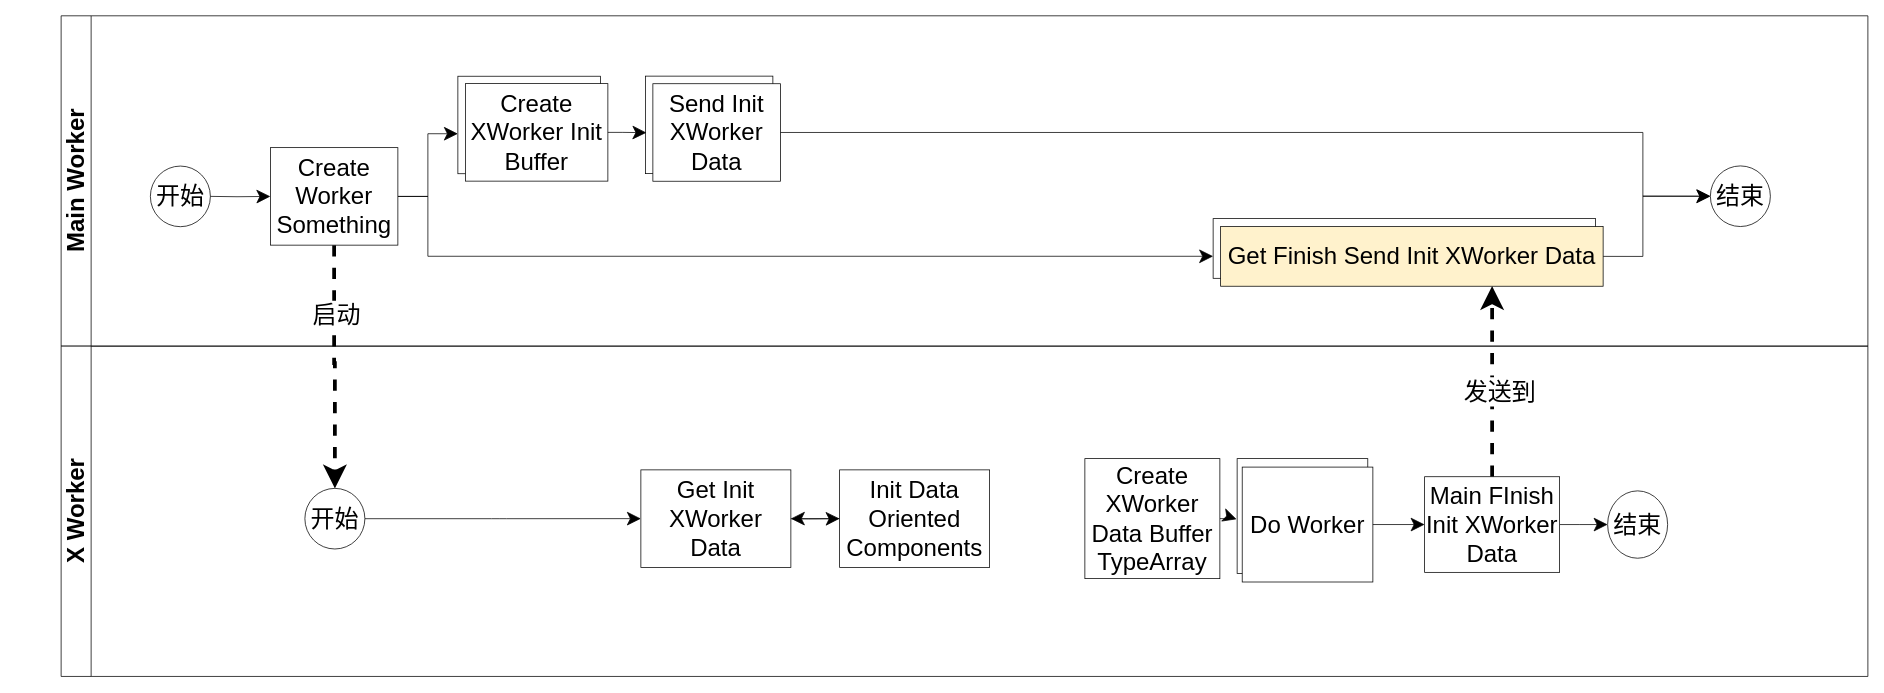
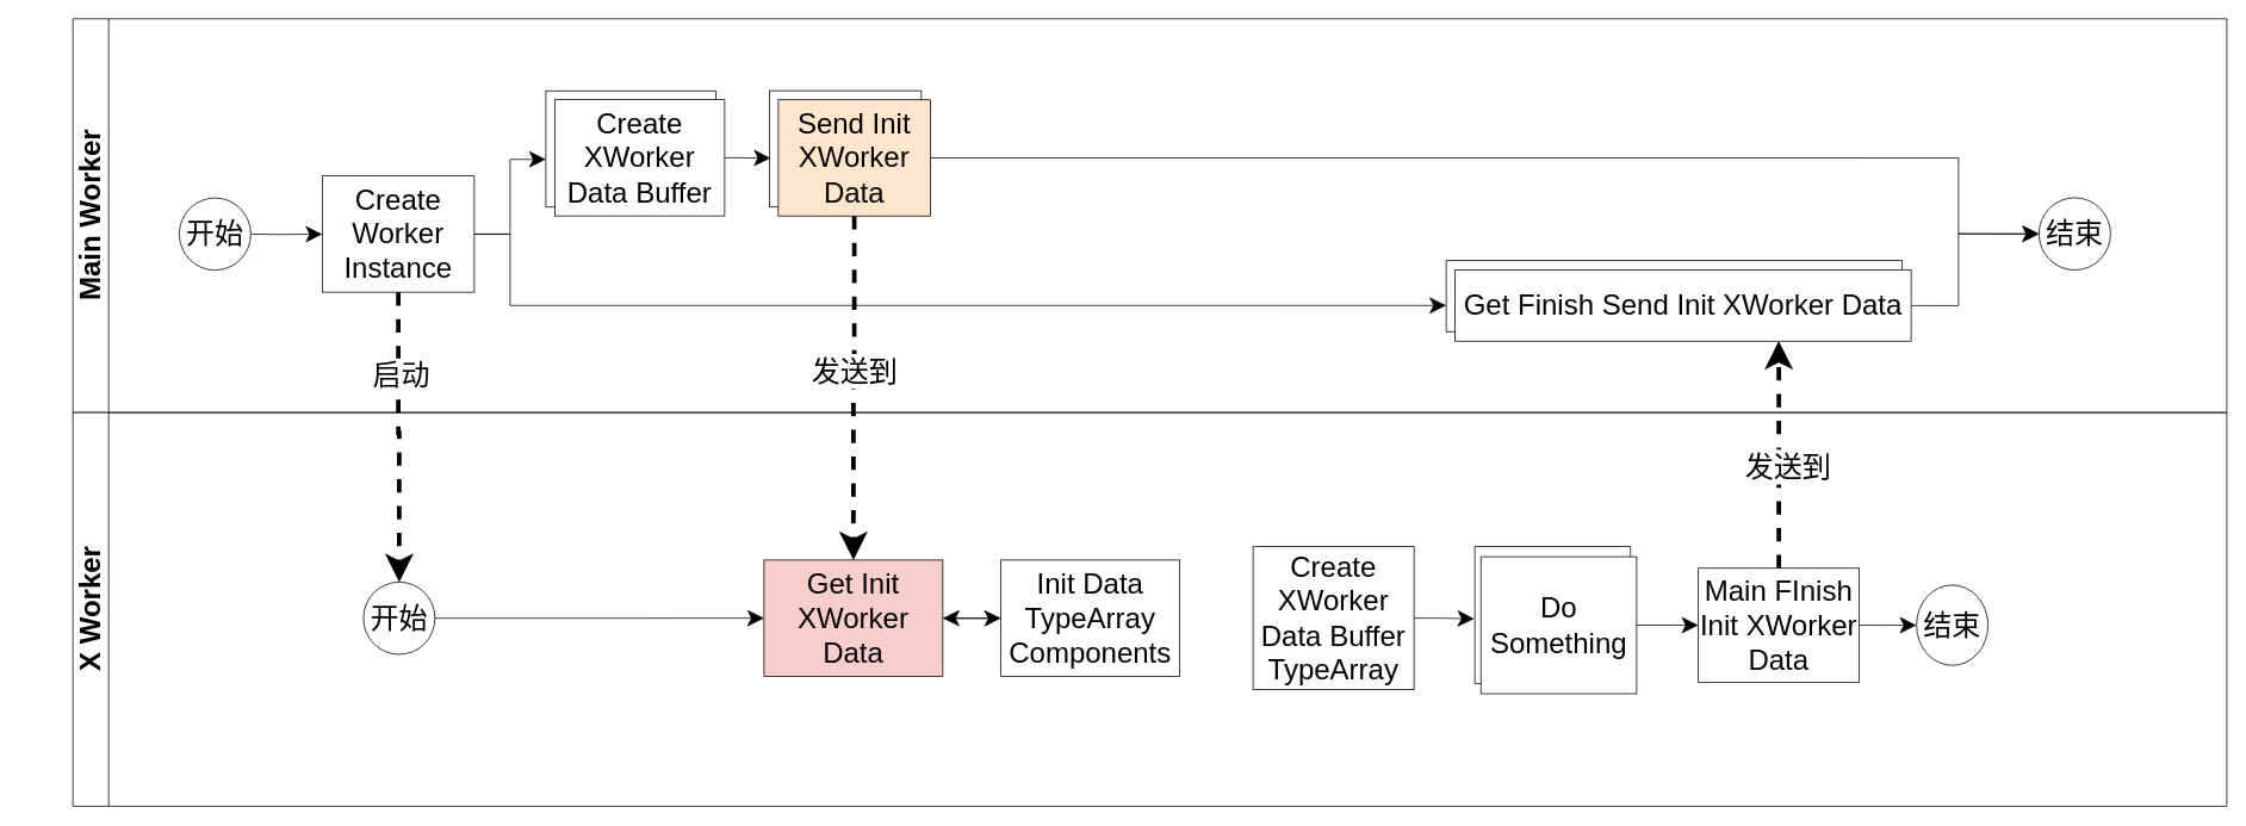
- <mxCell id="39" value="Create XWorker Init Buffer" style="whiteSpace=wrap;html=1;fontSize=32;" parent="37" vertex="1"><mxGeometry x="10" y="9.86" width="190" height="130" as="geometry" /></mxCell>
+ <mxCell id="39" value="Create XWorker Data Buffer" style="whiteSpace=wrap;html=1;fontSize=32;" parent="37" vertex="1"><mxGeometry x="10" y="9.86" width="190" height="130" as="geometry" /></mxCell>
- <mxCell id="33" value="Send Init XWorker Data" style="whiteSpace=wrap;html=1;fontSize=32;" parent="31" vertex="1"><mxGeometry x="10" y="10.14" width="170" height="130" as="geometry" /></mxCell>
+ <mxCell id="33" value="Send Init XWorker Data" style="whiteSpace=wrap;html=1;fontSize=32;fillColor=#ffe6cc;" parent="31" vertex="1"><mxGeometry x="10" y="10.14" width="170" height="130" as="geometry" /></mxCell>
- <mxCell id="10" value="Create Worker Something" style="whiteSpace=wrap;html=1;fontSize=32;" parent="1" vertex="1"><mxGeometry x="360" y="196.35" width="170" height="130" as="geometry" /></mxCell>
+ <mxCell id="10" value="Create Worker Instance" style="whiteSpace=wrap;html=1;fontSize=32;" parent="1" vertex="1"><mxGeometry x="360" y="196.35" width="170" height="130" as="geometry" /></mxCell>
- <mxCell id="36" value="Get Finish Send Init XWorker Data" style="whiteSpace=wrap;html=1;fontSize=32;fillColor=#fff2cc;" parent="34" vertex="1"><mxGeometry x="10" y="10.56" width="510" height="79.58" as="geometry" /></mxCell>
+ <mxCell id="36" value="Get Finish Send Init XWorker Data" style="whiteSpace=wrap;html=1;fontSize=32;" parent="34" vertex="1"><mxGeometry x="10" y="10.56" width="510" height="79.58" as="geometry" /></mxCell>
+ <mxCell id="13" style="edgeStyle=orthogonalEdgeStyle;rounded=0;orthogonalLoop=1;jettySize=auto;html=1;entryX=0.5;entryY=0;entryDx=0;entryDy=0;startSize=16;endSize=16;jumpStyle=none;dashed=1;strokeWidth=5;" parent="1" source="33" target="30" edge="1"><mxGeometry relative="1" as="geometry"><mxPoint x="1196" y="519.14" as="targetPoint" /><Array as="points"><mxPoint x="955" y="401" /><mxPoint x="954" y="539" /></Array></mxGeometry></mxCell>
+ <mxCell id="14" value="&lt;font style=&quot;font-size: 32px&quot;&gt;发送到&lt;/font&gt;" style="edgeLabel;html=1;align=center;verticalAlign=middle;resizable=0;points=[];" parent="13" vertex="1" connectable="0"><mxGeometry x="-0.095" relative="1" as="geometry"><mxPoint y="-1" as="offset" /></mxGeometry></mxCell>
- <mxCell id="30" value="Get Init XWorker Data" style="whiteSpace=wrap;html=1;fontSize=32;" parent="1" vertex="1"><mxGeometry x="854" y="626" width="200" height="130" as="geometry" /></mxCell>
+ <mxCell id="30" value="Get Init XWorker Data" style="whiteSpace=wrap;html=1;fontSize=32;fillColor=#f8cecc;" parent="1" vertex="1"><mxGeometry x="854" y="626" width="200" height="130" as="geometry" /></mxCell>
- <mxCell id="20" value="Init Data Oriented Components" style="whiteSpace=wrap;html=1;fontSize=32;" parent="1" vertex="1"><mxGeometry x="1119" y="626" width="200" height="130" as="geometry" /></mxCell>
+ <mxCell id="20" value="Init Data TypeArray Components" style="whiteSpace=wrap;html=1;fontSize=32;" parent="1" vertex="1"><mxGeometry x="1119" y="626" width="200" height="130" as="geometry" /></mxCell>
- <mxCell id="22" value="Create XWorker Data Buffer TypeArray" style="whiteSpace=wrap;html=1;fontSize=32;" parent="1" vertex="1"><mxGeometry x="1446" y="611" width="180" height="160" as="geometry" /></mxCell>
+ <mxCell id="22" value="Create XWorker Data Buffer TypeArray" style="whiteSpace=wrap;html=1;fontSize=32;" parent="1" vertex="1"><mxGeometry x="1401" width="180" height="160" as="geometry" y="611" /></mxCell>
- <mxCell id="43" value="Do Worker&lt;br&gt;" style="whiteSpace=wrap;html=1;fontSize=32;" parent="41" vertex="1"><mxGeometry x="6.775" y="11.289" width="174.225" height="153.211" as="geometry" /></mxCell>
+ <mxCell id="43" value="Do Something&lt;br&gt;" style="whiteSpace=wrap;html=1;fontSize=32;" parent="41" vertex="1"><mxGeometry x="6.775" y="11.289" width="174.225" height="153.211" as="geometry" /></mxCell>
